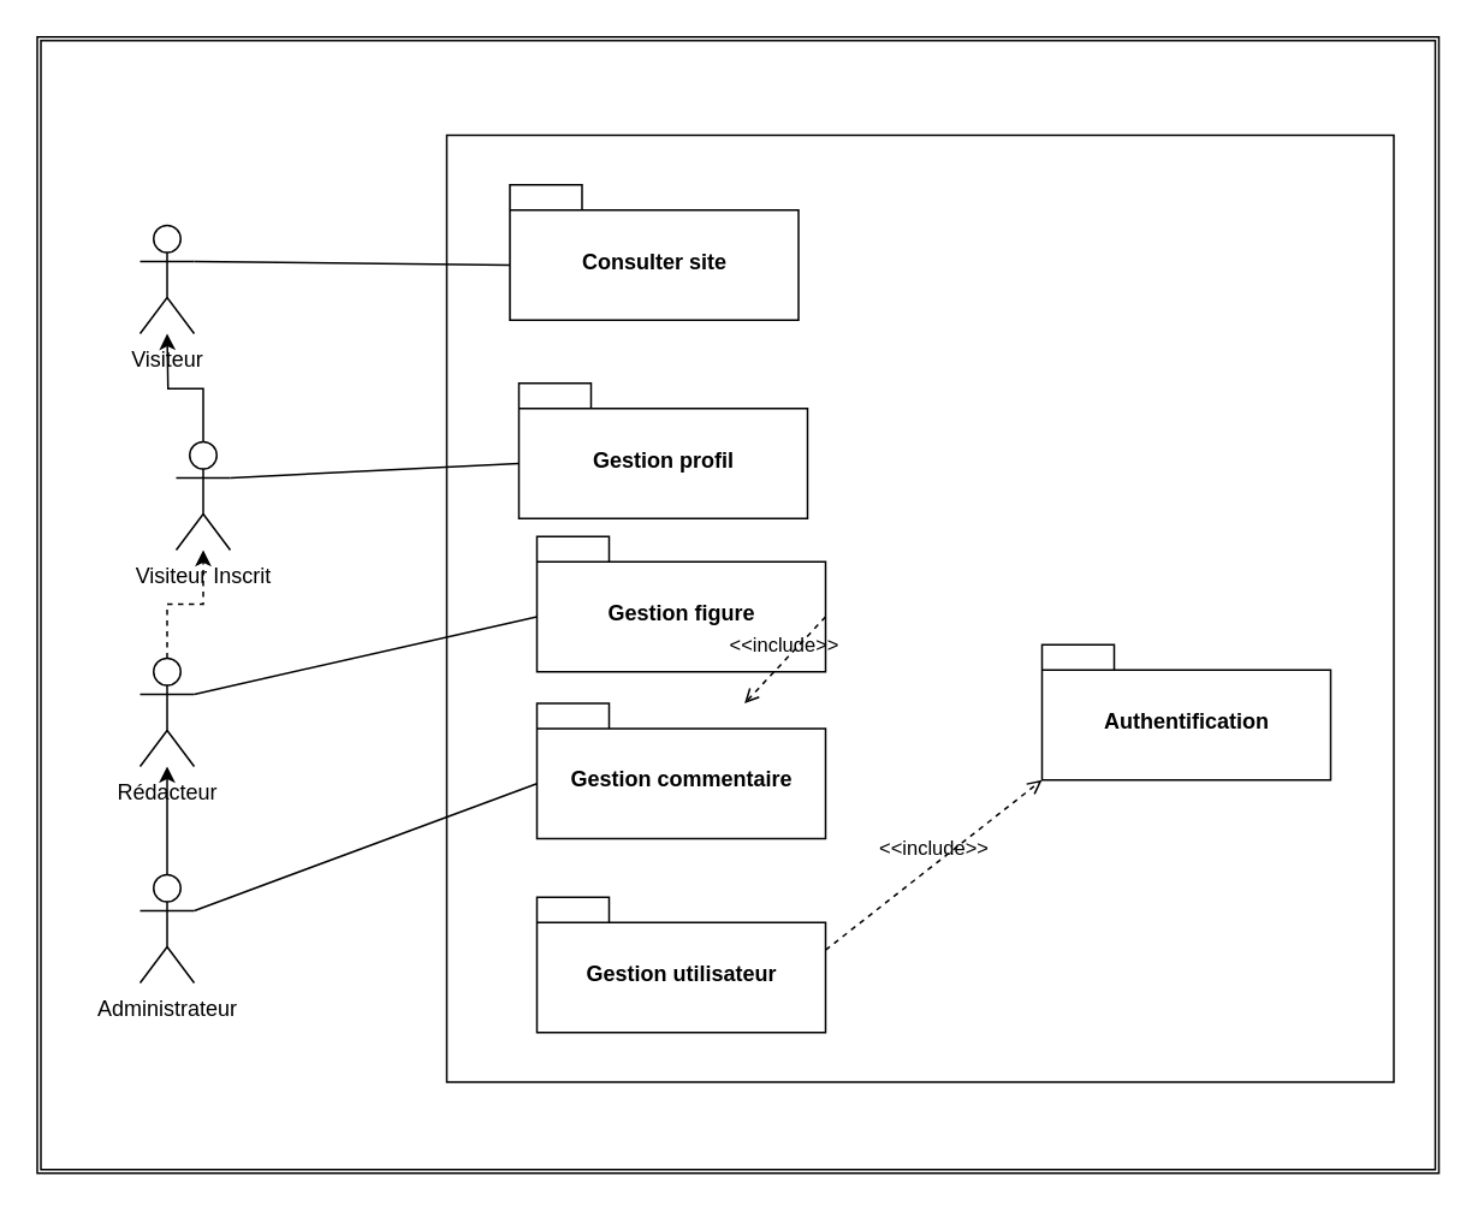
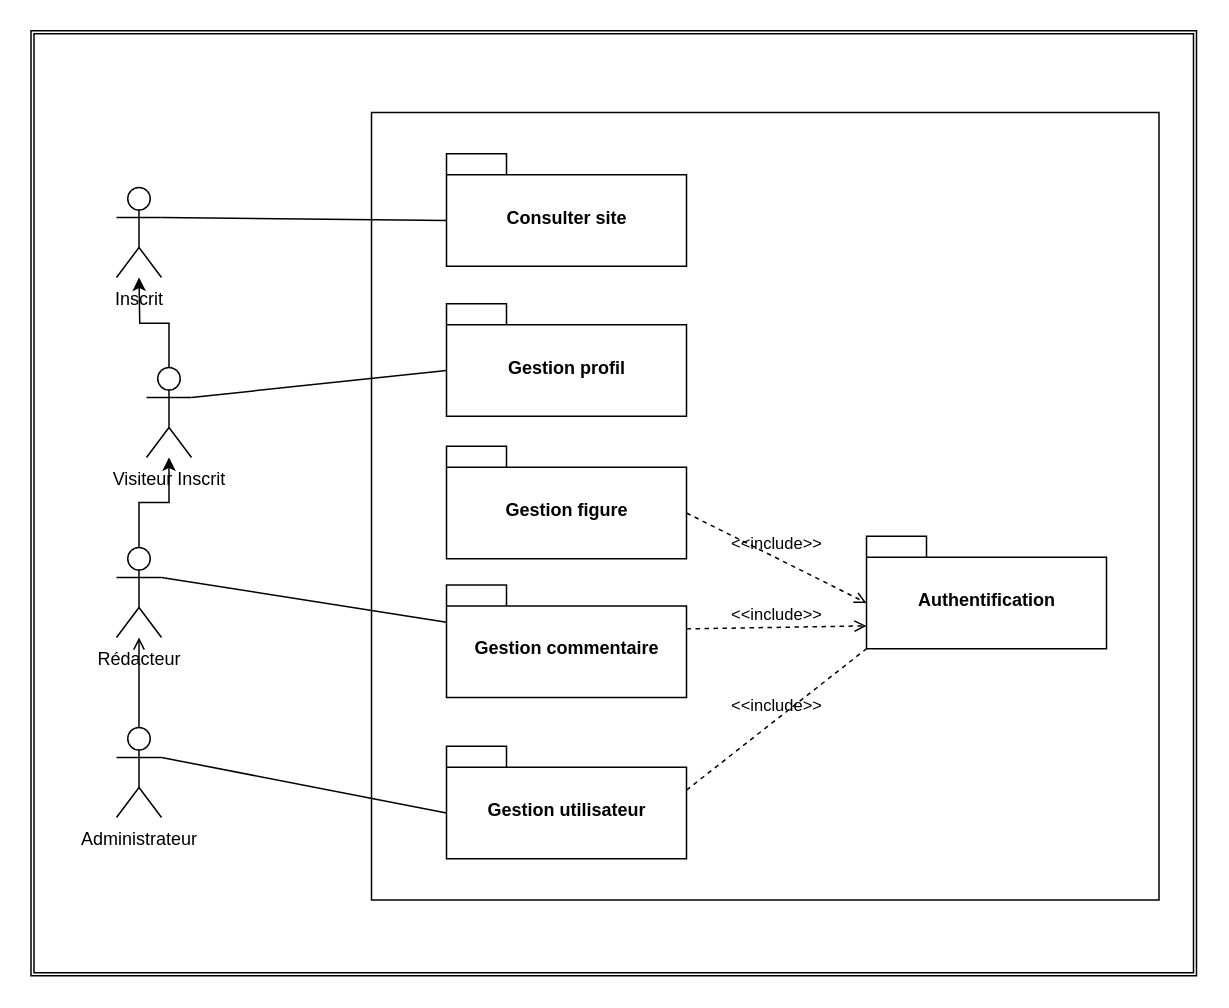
- <mxCell id="11" value="Consulter site" style="shape=folder;fontStyle=1;spacingTop=10;tabWidth=40;tabHeight=14;tabPosition=left;html=1;fillColor=#FFFFFF;" vertex="1" parent="1"><mxGeometry x="282" y="102" width="160" height="75" as="geometry" /></mxCell>
+ <mxCell id="11" value="Consulter site" style="shape=folder;fontStyle=1;spacingTop=10;tabWidth=40;tabHeight=14;tabPosition=left;html=1;fillColor=#FFFFFF;" vertex="1" parent="1"><mxGeometry x="297" y="102" width="160" height="75" as="geometry" /></mxCell>
- <mxCell id="3" value="Visiteur" style="shape=umlActor;verticalLabelPosition=bottom;labelBackgroundColor=#ffffff;verticalAlign=top;html=1;outlineConnect=0;" vertex="1" parent="1"><mxGeometry x="77" y="124.5" width="30" height="60" as="geometry" /></mxCell>
+ <mxCell id="3" value="Inscrit" style="shape=umlActor;verticalLabelPosition=bottom;labelBackgroundColor=#ffffff;verticalAlign=top;html=1;outlineConnect=0;" vertex="1" parent="1"><mxGeometry x="77" y="124.5" width="30" height="60" as="geometry" /></mxCell>
- <mxCell id="12" value="Gestion profil" style="shape=folder;fontStyle=1;spacingTop=10;tabWidth=40;tabHeight=14;tabPosition=left;html=1;fillColor=#FFFFFF;" vertex="1" parent="1"><mxGeometry x="287" y="212" width="160" height="75" as="geometry" /></mxCell>
+ <mxCell id="12" value="Gestion profil" style="shape=folder;fontStyle=1;spacingTop=10;tabWidth=40;tabHeight=14;tabPosition=left;html=1;fillColor=#FFFFFF;" vertex="1" parent="1"><mxGeometry x="297" y="202" width="160" height="75" as="geometry" /></mxCell>
- <mxCell id="6" style="edgeStyle=orthogonalEdgeStyle;rounded=0;orthogonalLoop=1;jettySize=auto;html=1;exitX=0.5;exitY=0;exitDx=0;exitDy=0;exitPerimeter=0;dashed=1;" edge="1" parent="1" source="7" target="5"><mxGeometry relative="1" as="geometry" /></mxCell>
+ <mxCell id="6" style="edgeStyle=orthogonalEdgeStyle;rounded=0;orthogonalLoop=1;jettySize=auto;html=1;exitX=0.5;exitY=0;exitDx=0;exitDy=0;exitPerimeter=0;" edge="1" parent="1" source="7" target="5"><mxGeometry relative="1" as="geometry" /></mxCell>
- <mxCell id="22" value="" style="endArrow=none;html=1;exitX=1;exitY=0.333;exitDx=0;exitDy=0;exitPerimeter=0;entryX=0;entryY=0;entryDx=0;entryDy=44.5;entryPerimeter=0;" edge="1" parent="1" source="7" target="13"><mxGeometry width="50" height="50" relative="1" as="geometry"><mxPoint x="117" y="275" as="sourcePoint" /><mxPoint x="307" y="257" as="targetPoint" /></mxGeometry></mxCell>
+ <mxCell id="22" value="" style="endArrow=none;html=1;exitX=1;exitY=0.333;exitDx=0;exitDy=0;exitPerimeter=0;" edge="1" parent="1" source="7" target="14"><mxGeometry width="50" height="50" relative="1" as="geometry"><mxPoint x="117" y="275" as="sourcePoint" /><mxPoint x="307" y="257" as="targetPoint" /></mxGeometry></mxCell>
- <mxCell id="17" value="&amp;lt;&amp;lt;include&amp;gt;&amp;gt;" style="edgeStyle=none;html=1;endArrow=open;verticalAlign=bottom;dashed=1;labelBackgroundColor=none;exitX=0;exitY=0;exitDx=160;exitDy=44.5;exitPerimeter=0;" edge="1" parent="1" source="13" target="14"><mxGeometry width="160" relative="1" as="geometry"><mxPoint x="467" y="257" as="sourcePoint" /><mxPoint x="587" y="396" as="targetPoint" /></mxGeometry></mxCell>
+ <mxCell id="17" value="&amp;lt;&amp;lt;include&amp;gt;&amp;gt;" style="edgeStyle=none;html=1;endArrow=open;verticalAlign=bottom;dashed=1;labelBackgroundColor=none;exitX=0;exitY=0;exitDx=160;exitDy=44.5;exitPerimeter=0;entryX=0;entryY=0;entryDx=0;entryDy=44.5;entryPerimeter=0;" edge="1" parent="1" source="13" target="16"><mxGeometry width="160" relative="1" as="geometry"><mxPoint x="467" y="257" as="sourcePoint" /><mxPoint x="587" y="396" as="targetPoint" /></mxGeometry></mxCell>
+ <mxCell id="18" value="&amp;lt;&amp;lt;include&amp;gt;&amp;gt;" style="edgeStyle=none;html=1;endArrow=open;verticalAlign=bottom;dashed=1;labelBackgroundColor=none;exitX=0;exitY=0;exitDx=160;exitDy=29.25;exitPerimeter=0;entryX=0;entryY=0;entryDx=0;entryDy=59.75;entryPerimeter=0;" edge="1" parent="1" source="14" target="16"><mxGeometry width="160" relative="1" as="geometry"><mxPoint x="467" y="352" as="sourcePoint" /><mxPoint x="587" y="396" as="targetPoint" /></mxGeometry></mxCell>
- <mxCell id="8" style="edgeStyle=orthogonalEdgeStyle;rounded=0;orthogonalLoop=1;jettySize=auto;html=1;exitX=0.5;exitY=0;exitDx=0;exitDy=0;exitPerimeter=0;" edge="1" parent="1" source="9" target="7"><mxGeometry relative="1" as="geometry" /></mxCell>
+ <mxCell id="8" style="edgeStyle=orthogonalEdgeStyle;rounded=0;orthogonalLoop=1;jettySize=auto;html=1;exitX=0.5;exitY=0;exitDx=0;exitDy=0;exitPerimeter=0;endArrow=open;" edge="1" parent="1" source="9" target="7"><mxGeometry relative="1" as="geometry" /></mxCell>
- <mxCell id="19" value="&amp;lt;&amp;lt;include&amp;gt;&amp;gt;" style="edgeStyle=none;html=1;endArrow=open;verticalAlign=bottom;dashed=1;labelBackgroundColor=none;exitX=0;exitY=0;exitDx=160;exitDy=29.25;exitPerimeter=0;entryX=0;entryY=0;entryDx=0;entryDy=75;entryPerimeter=0;" edge="1" parent="1" source="15" target="16"><mxGeometry width="160" relative="1" as="geometry"><mxPoint x="477" y="362" as="sourcePoint" /><mxPoint x="597" y="406" as="targetPoint" /></mxGeometry></mxCell>
+ <mxCell id="19" value="&amp;lt;&amp;lt;include&amp;gt;&amp;gt;" style="edgeStyle=none;html=1;endArrow=none;verticalAlign=bottom;dashed=1;labelBackgroundColor=none;exitX=0;exitY=0;exitDx=160;exitDy=29.25;exitPerimeter=0;entryX=0;entryY=0;entryDx=0;entryDy=75;entryPerimeter=0;" edge="1" parent="1" source="15" target="16"><mxGeometry width="160" relative="1" as="geometry"><mxPoint x="477" y="362" as="sourcePoint" /><mxPoint x="597" y="406" as="targetPoint" /></mxGeometry></mxCell>
- <mxCell id="23" value="" style="endArrow=none;html=1;exitX=1;exitY=0.333;exitDx=0;exitDy=0;exitPerimeter=0;entryX=0;entryY=0;entryDx=0;entryDy=44.5;entryPerimeter=0;" edge="1" parent="1" source="9" target="14"><mxGeometry width="50" height="50" relative="1" as="geometry"><mxPoint x="117" y="427" as="sourcePoint" /><mxPoint x="307" y="368" as="targetPoint" /></mxGeometry></mxCell>
+ <mxCell id="24" value="" style="endArrow=none;html=1;exitX=1;exitY=0.333;exitDx=0;exitDy=0;exitPerimeter=0;entryX=0;entryY=0;entryDx=0;entryDy=44.5;entryPerimeter=0;" edge="1" parent="1" source="9" target="15"><mxGeometry width="50" height="50" relative="1" as="geometry"><mxPoint x="117" y="515" as="sourcePoint" /><mxPoint x="307" y="444" as="targetPoint" /></mxGeometry></mxCell>
